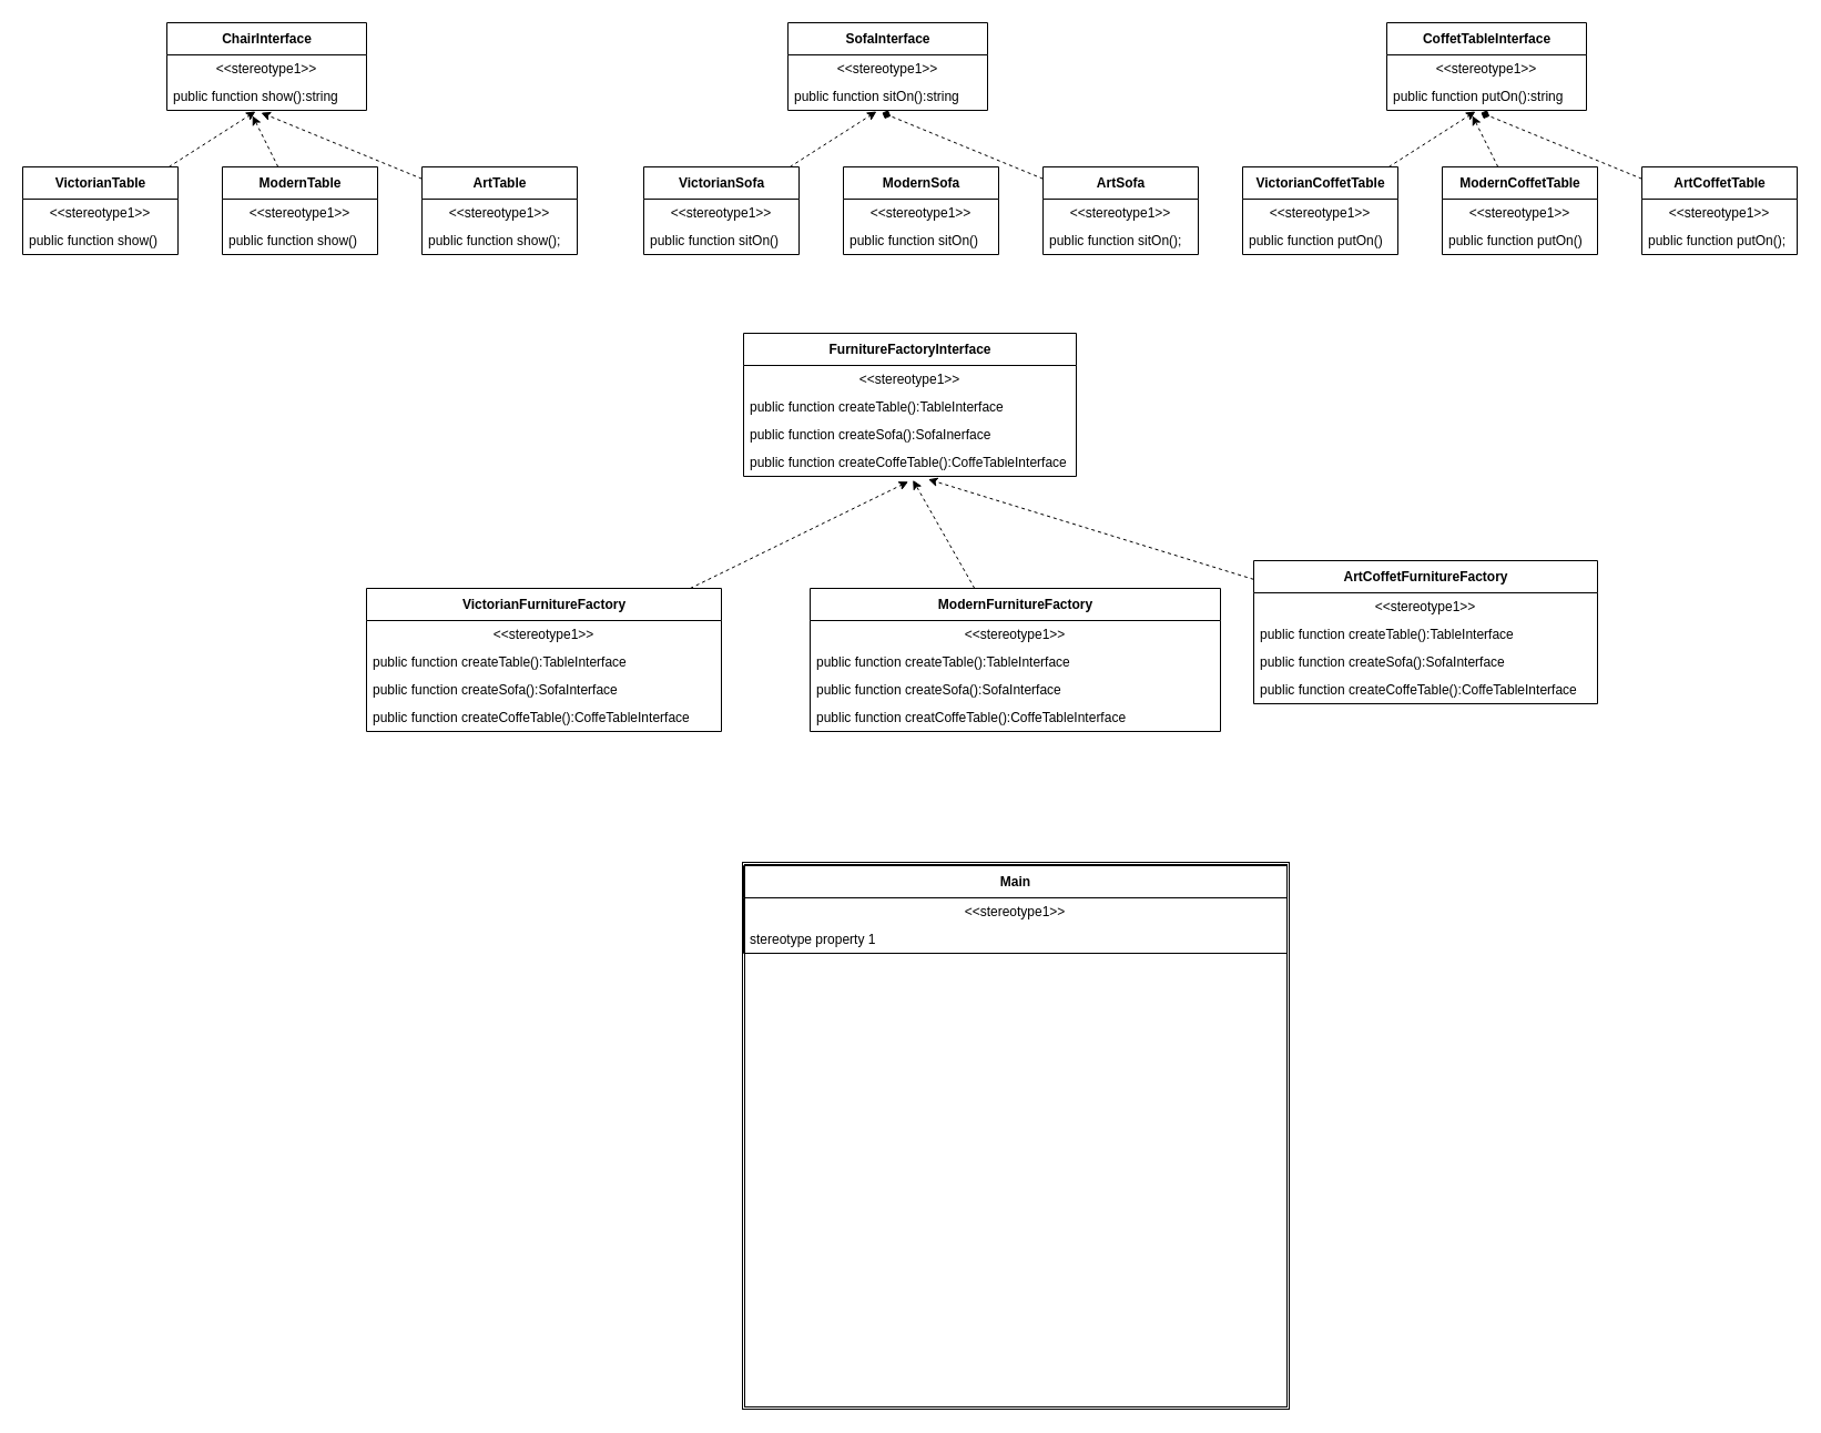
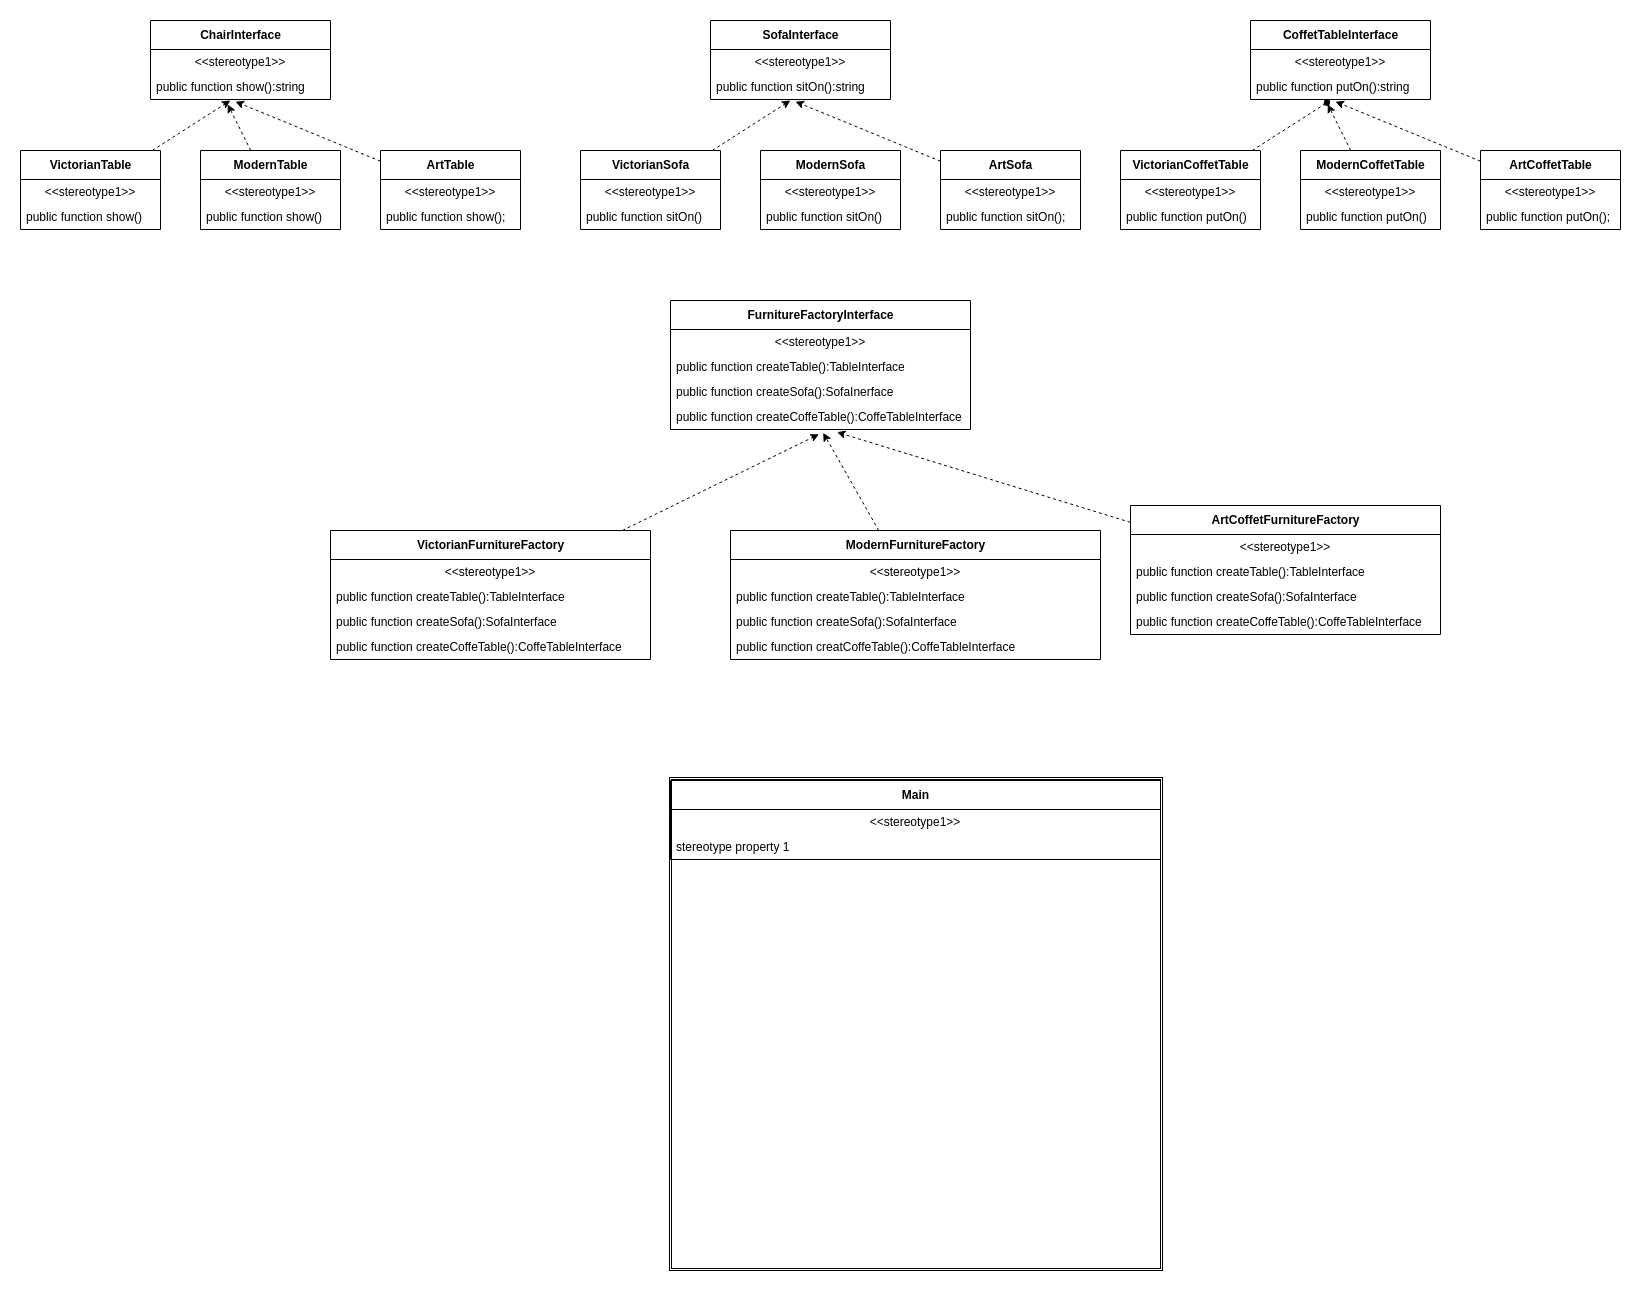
- <mxCell id="27" style="edgeStyle=none;html=1;entryX=0.472;entryY=1.085;entryDx=0;entryDy=0;entryPerimeter=0;dashed=1;endArrow=diamond;" edge="1" source="28" target="19" parent="1"><mxGeometry relative="1" as="geometry" /></mxCell>
+ <mxCell id="27" style="edgeStyle=none;html=1;entryX=0.472;entryY=1.085;entryDx=0;entryDy=0;entryPerimeter=0;dashed=1;" edge="1" source="28" target="19" parent="1"><mxGeometry relative="1" as="geometry" /></mxCell>
- <mxCell id="34" style="edgeStyle=none;html=1;entryX=0.444;entryY=1.04;entryDx=0;entryDy=0;entryPerimeter=0;dashed=1;" edge="1" source="35" target="33" parent="1"><mxGeometry relative="1" as="geometry"><mxPoint x="1340" y="130" as="targetPoint" /></mxGeometry></mxCell>
+ <mxCell id="34" style="edgeStyle=none;html=1;entryX=0.444;entryY=1.04;entryDx=0;entryDy=0;entryPerimeter=0;dashed=1;endArrow=diamond;" edge="1" source="35" target="33" parent="1"><mxGeometry relative="1" as="geometry"><mxPoint x="1340" y="130" as="targetPoint" /></mxGeometry></mxCell>
- <mxCell id="42" style="edgeStyle=none;html=1;entryX=0.472;entryY=1.085;entryDx=0;entryDy=0;entryPerimeter=0;dashed=1;endArrow=diamond;" edge="1" source="43" target="33" parent="1"><mxGeometry relative="1" as="geometry" /></mxCell>
+ <mxCell id="42" style="edgeStyle=none;html=1;entryX=0.472;entryY=1.085;entryDx=0;entryDy=0;entryPerimeter=0;dashed=1;" edge="1" source="43" target="33" parent="1"><mxGeometry relative="1" as="geometry" /></mxCell>
